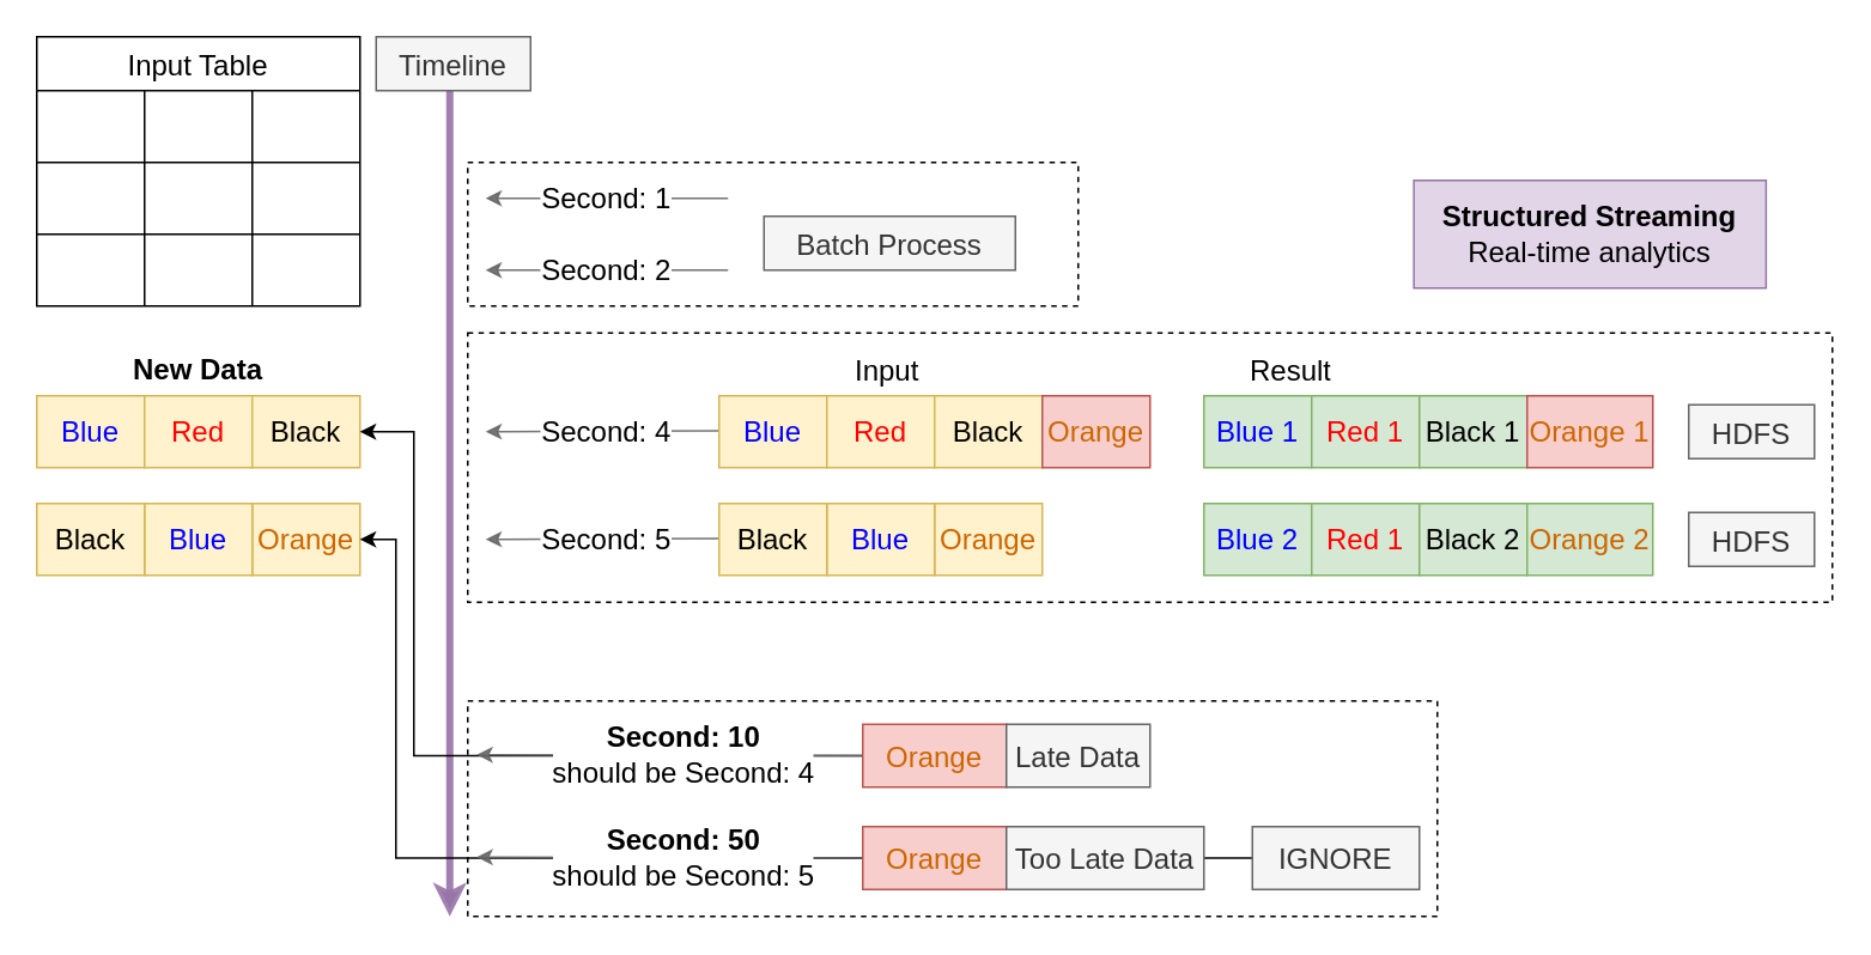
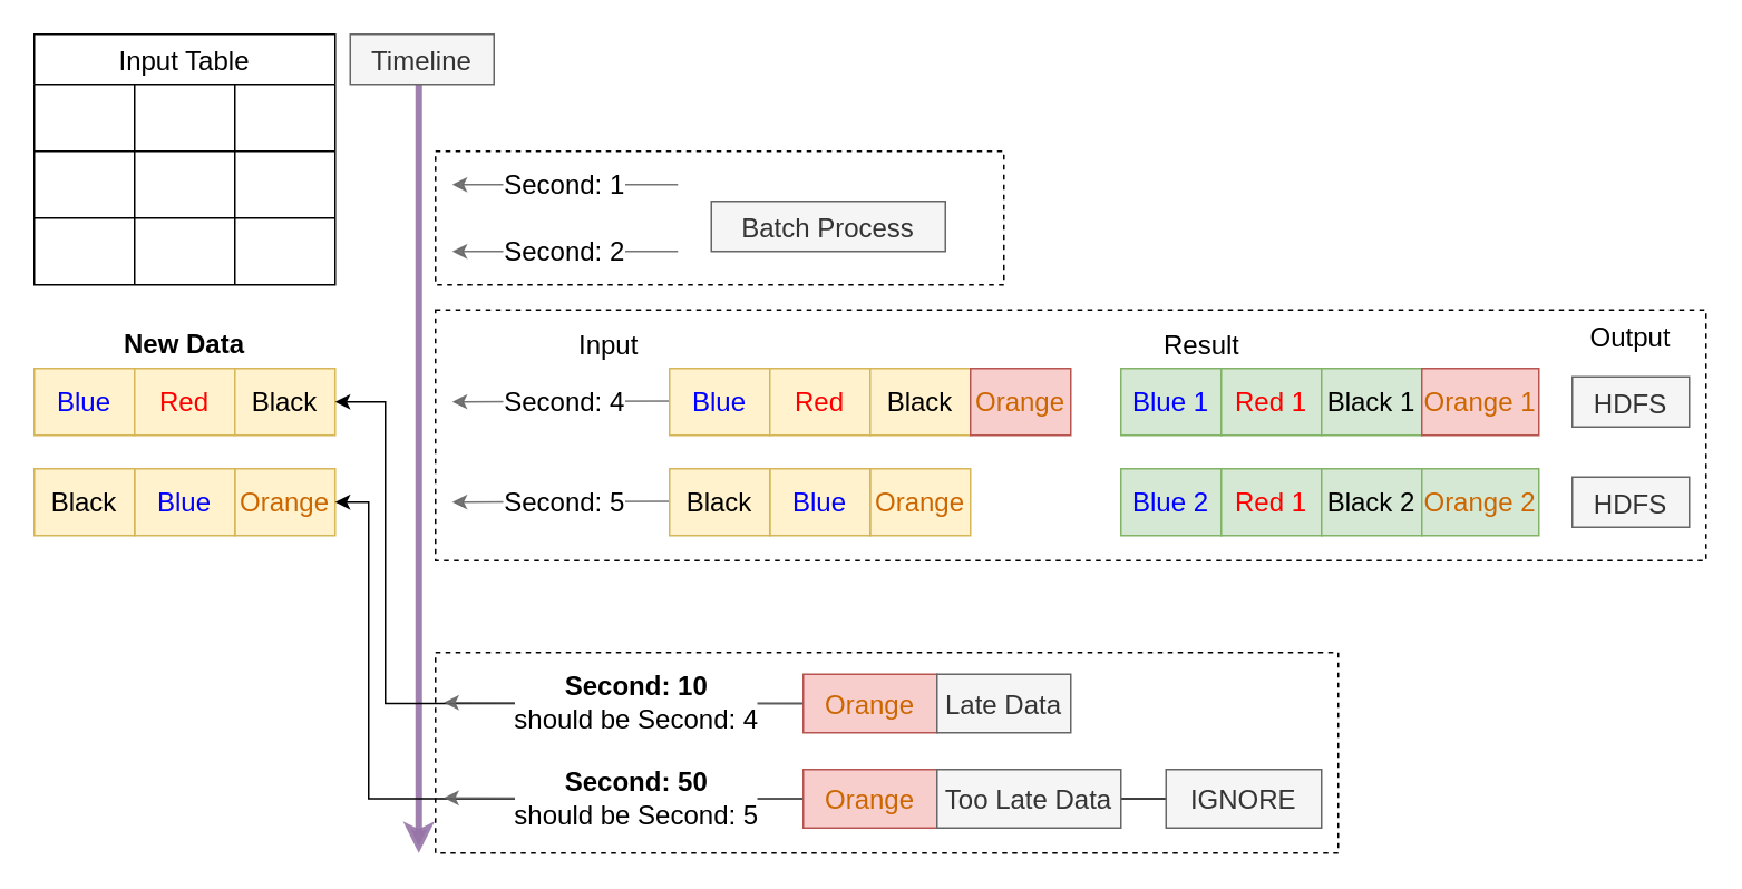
- <mxCell id="7" value="&lt;font style=&quot;font-size: 16px;&quot;&gt;&lt;b&gt;Structured Streaming&lt;br&gt;&lt;/b&gt;Real-time analytics&lt;/font&gt;" style="rounded=0;whiteSpace=wrap;html=1;fillColor=#e1d5e7;strokeColor=#9673a6;" parent="1" vertex="1"><mxGeometry x="786.93" y="100" width="196.15" height="60" as="geometry" /></mxCell>
+ <mxCell id="34" value="&lt;font style=&quot;font-size: 16px;&quot;&gt;Output&lt;/font&gt;" style="text;strokeColor=none;fillColor=none;spacingLeft=4;spacingRight=4;overflow=hidden;rotatable=0;points=[[0,0.5],[1,0.5]];portConstraint=eastwest;fontSize=12;whiteSpace=wrap;html=1;" parent="1" vertex="1"><mxGeometry x="945" y="185" width="60" height="30" as="geometry" /></mxCell>
- <mxCell id="32" value="&lt;font style=&quot;font-size: 16px;&quot;&gt;Input&lt;/font&gt;" style="text;strokeColor=none;fillColor=none;spacingLeft=4;spacingRight=4;overflow=hidden;rotatable=0;points=[[0,0.5],[1,0.5]];portConstraint=eastwest;fontSize=12;whiteSpace=wrap;html=1;" parent="1" vertex="1"><mxGeometry x="470" y="190" width="50" height="30" as="geometry" /></mxCell>
+ <mxCell id="32" value="&lt;font style=&quot;font-size: 16px;&quot;&gt;Input&lt;/font&gt;" style="text;strokeColor=none;fillColor=none;spacingLeft=4;spacingRight=4;overflow=hidden;rotatable=0;points=[[0,0.5],[1,0.5]];portConstraint=eastwest;fontSize=12;whiteSpace=wrap;html=1;" parent="1" vertex="1"><mxGeometry x="340" y="190" width="50" height="30" as="geometry" /></mxCell>
